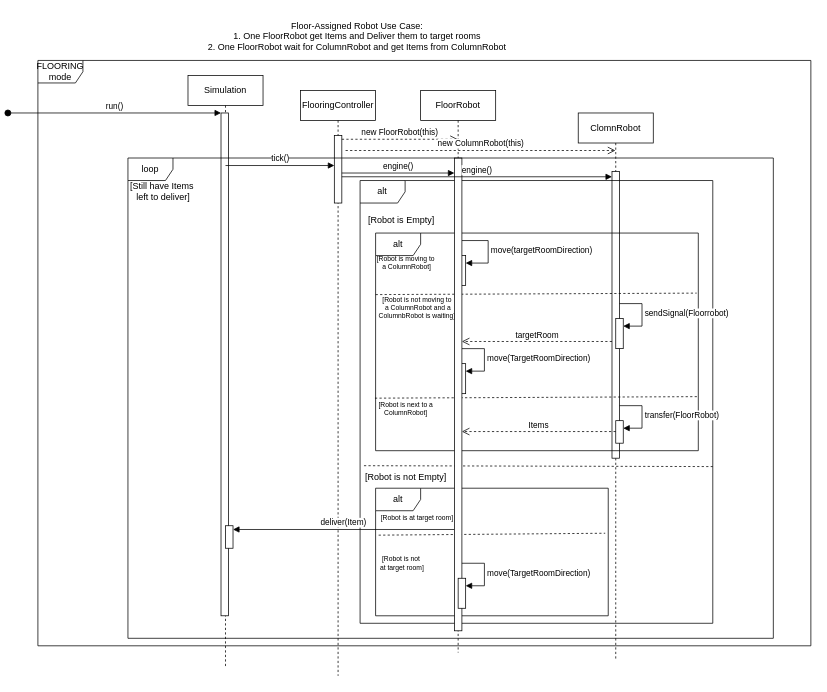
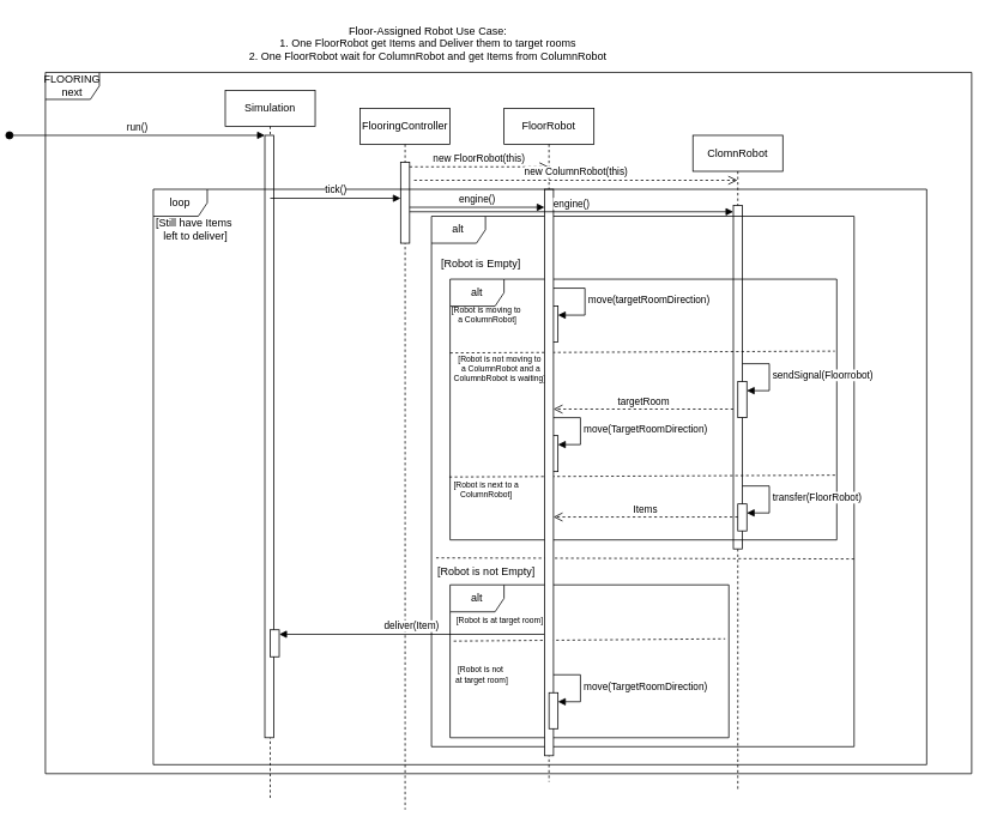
- <mxCell id="47" value="FLOORING mode" style="shape=umlFrame;whiteSpace=wrap;html=1;pointerEvents=0;" parent="1" vertex="1"><mxGeometry x="20" y="80" width="1030" height="780" as="geometry" /></mxCell>
+ <mxCell id="47" value="FLOORING next" style="shape=umlFrame;whiteSpace=wrap;html=1;pointerEvents=0;" parent="1" vertex="1"><mxGeometry x="20" y="80" width="1030" height="780" as="geometry" /></mxCell>
